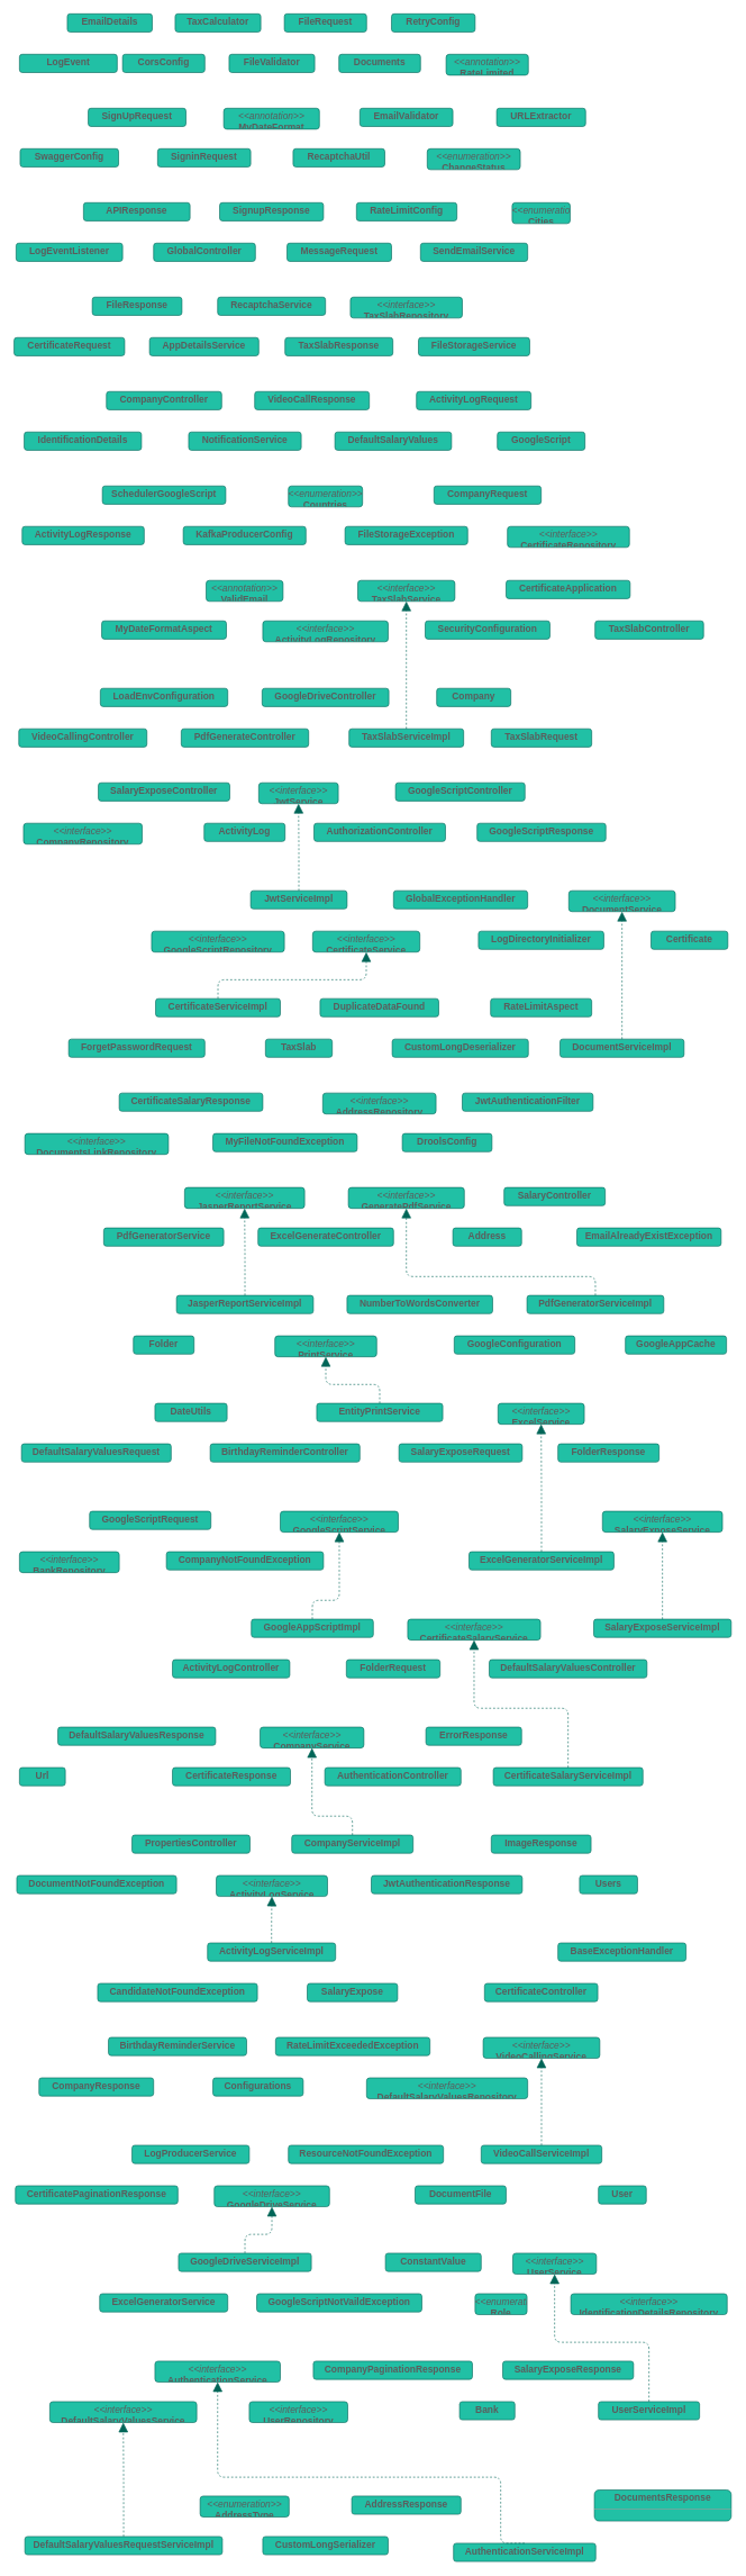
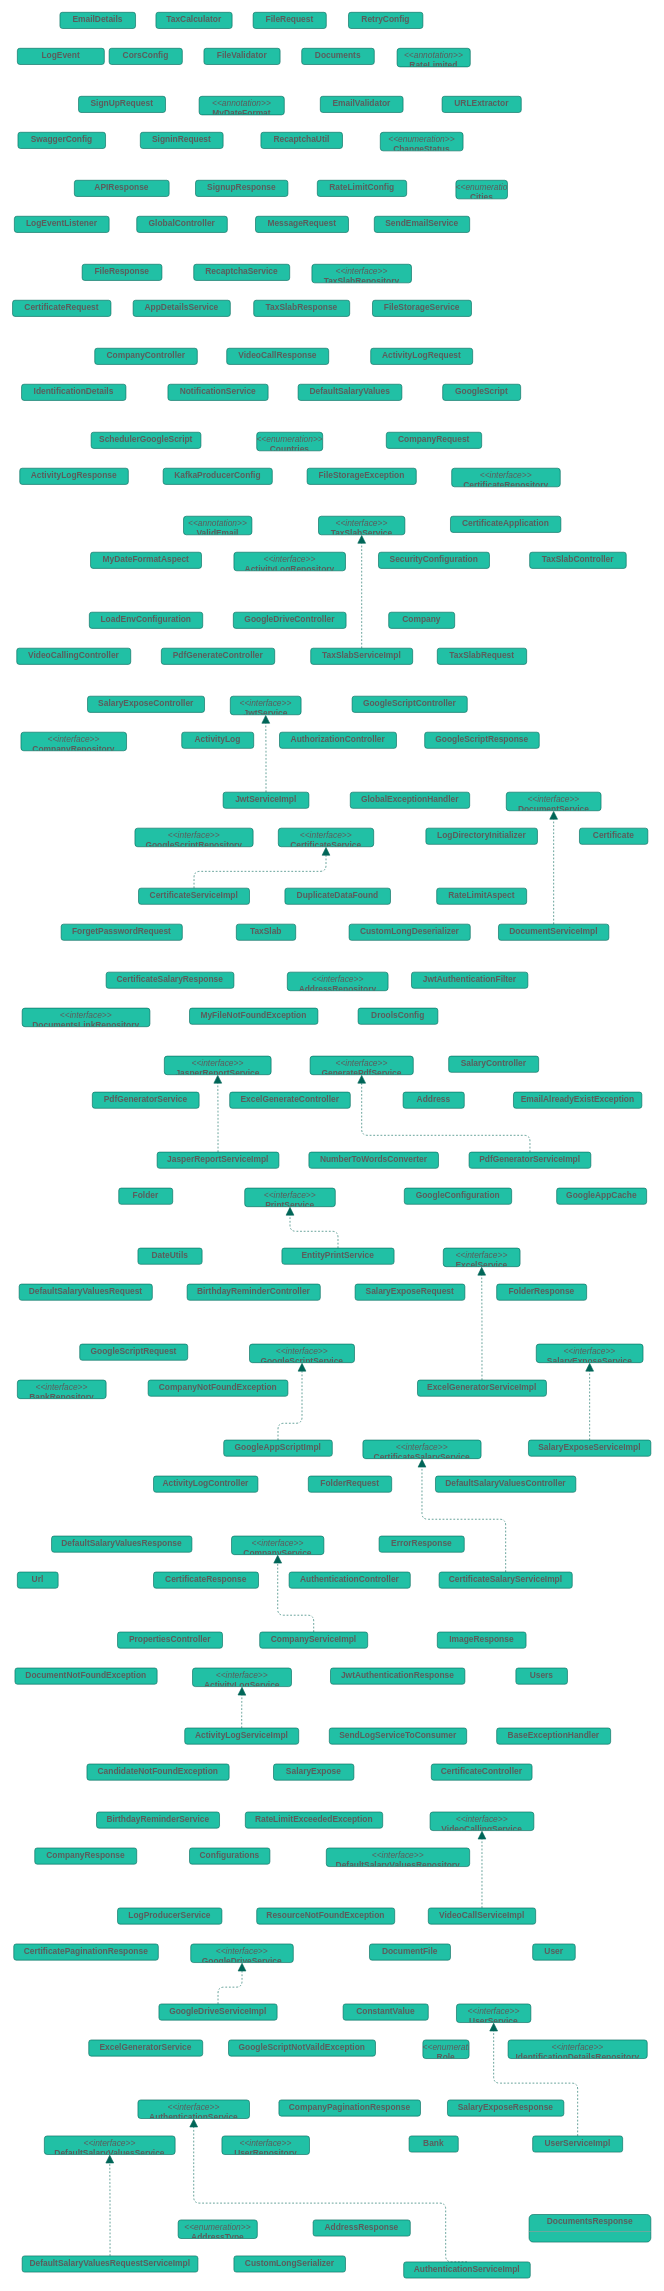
+ <mxCell id="150" value="&lt;p style=&quot;margin:0px;margin-top:4px;text-align:center;&quot;&gt;&lt;b&gt;SendLogServiceToConsumer&lt;/b&gt;&lt;/p&gt;&lt;hr size=&quot;1&quot;/&gt;" style="verticalAlign=top;align=left;overflow=fill;fontSize=14;fontFamily=Helvetica;html=1;rounded=1;shadow=0;comic=0;labelBackgroundColor=none;strokeWidth=1;fillColor=#21C0A5;strokeColor=#006658;fontColor=#5C5C5C;" parent="1" vertex="1"><mxGeometry x="548" y="2880" width="229" height="27" as="geometry" /></mxCell>
